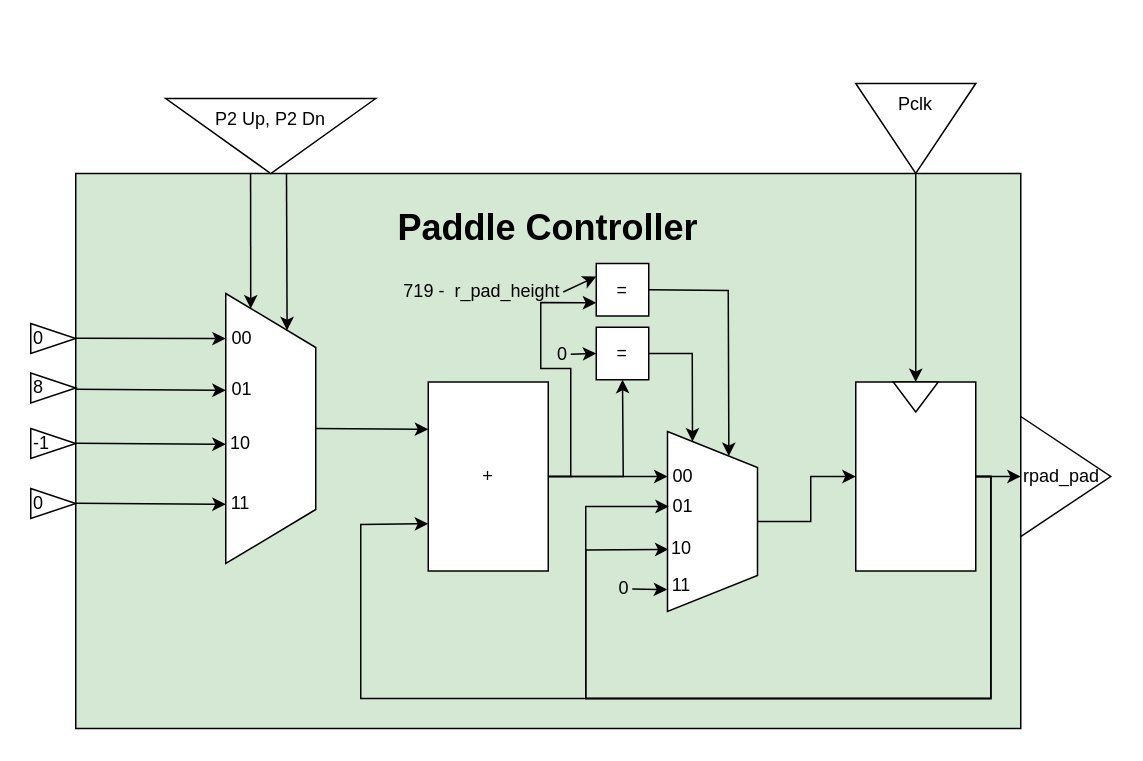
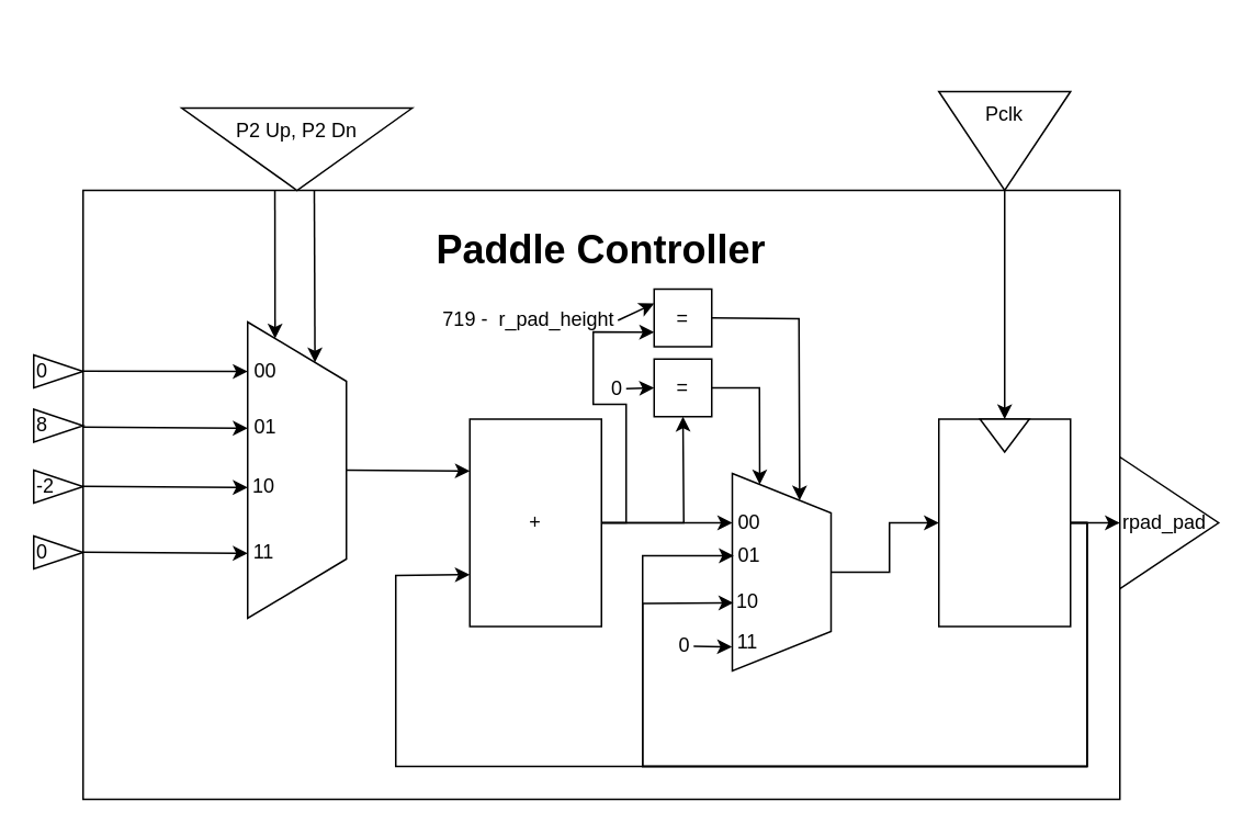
- <mxCell id="2" value="&lt;h1&gt;Paddle Controller&lt;/h1&gt;" style="rounded=0;whiteSpace=wrap;html=1;verticalAlign=top;fillColor=#d5e8d4;" vertex="1" parent="1"><mxGeometry x="50" y="115" width="630" height="370" as="geometry" /></mxCell>
+ <mxCell id="2" value="&lt;h1&gt;Paddle Controller&lt;/h1&gt;" style="rounded=0;whiteSpace=wrap;html=1;verticalAlign=top;" vertex="1" parent="1"><mxGeometry x="50" y="115" width="630" height="370" as="geometry" /></mxCell>
- <mxCell id="14" value="-1" style="triangle;whiteSpace=wrap;html=1;align=left;" vertex="1" parent="1"><mxGeometry x="20" y="285" width="30" height="20" as="geometry" /></mxCell>
+ <mxCell id="14" value="-2" style="triangle;whiteSpace=wrap;html=1;align=left;" vertex="1" parent="1"><mxGeometry x="20" y="285" width="30" height="20" as="geometry" /></mxCell>
